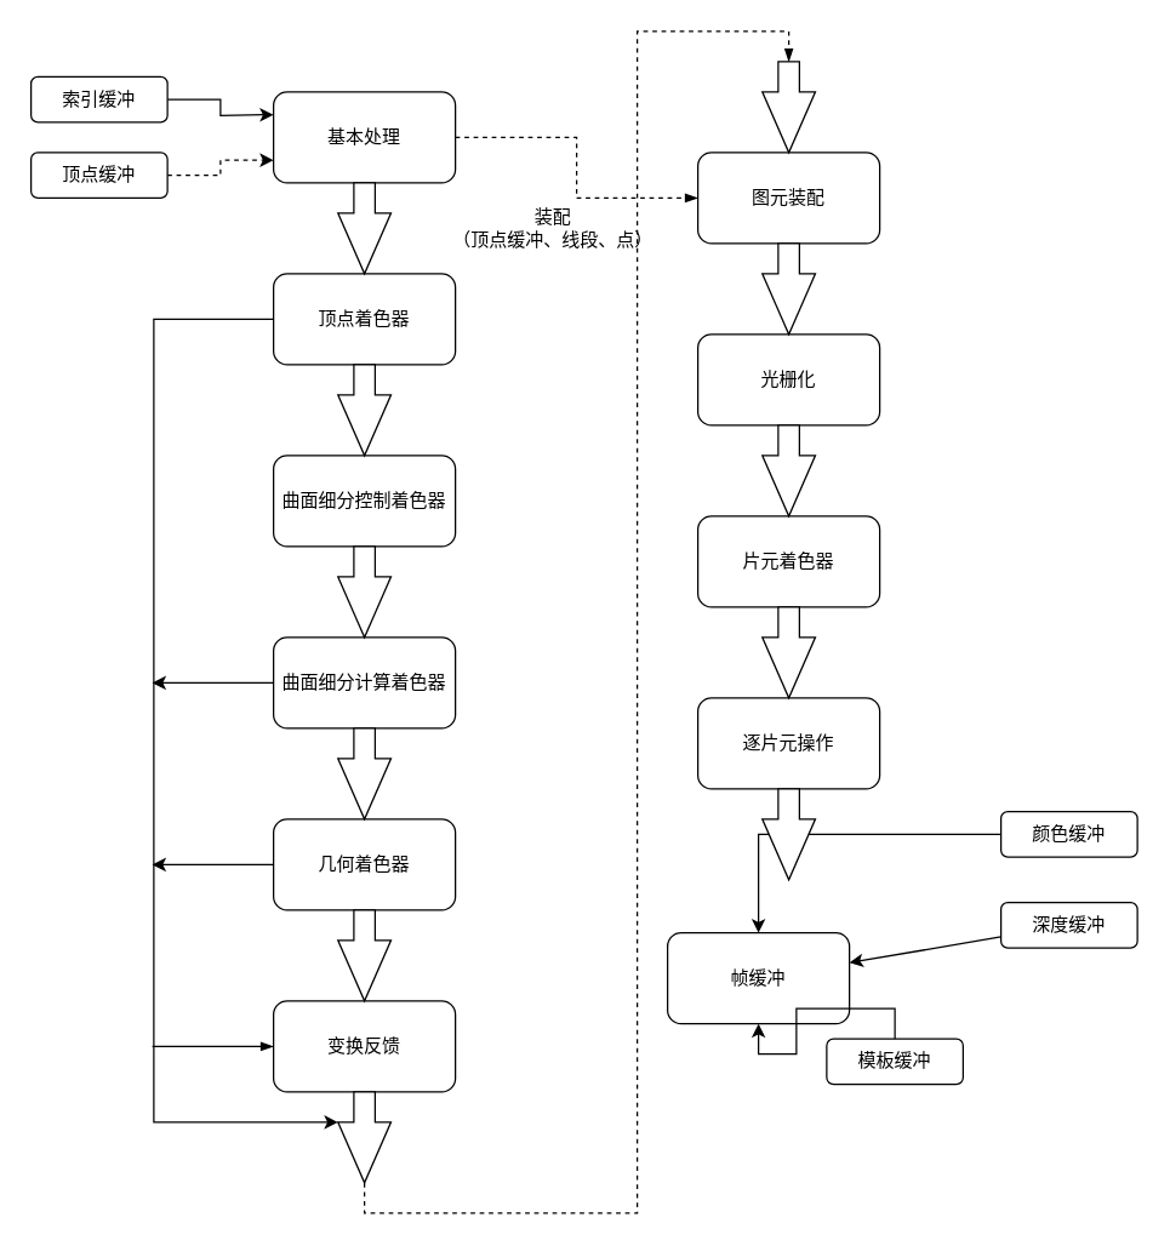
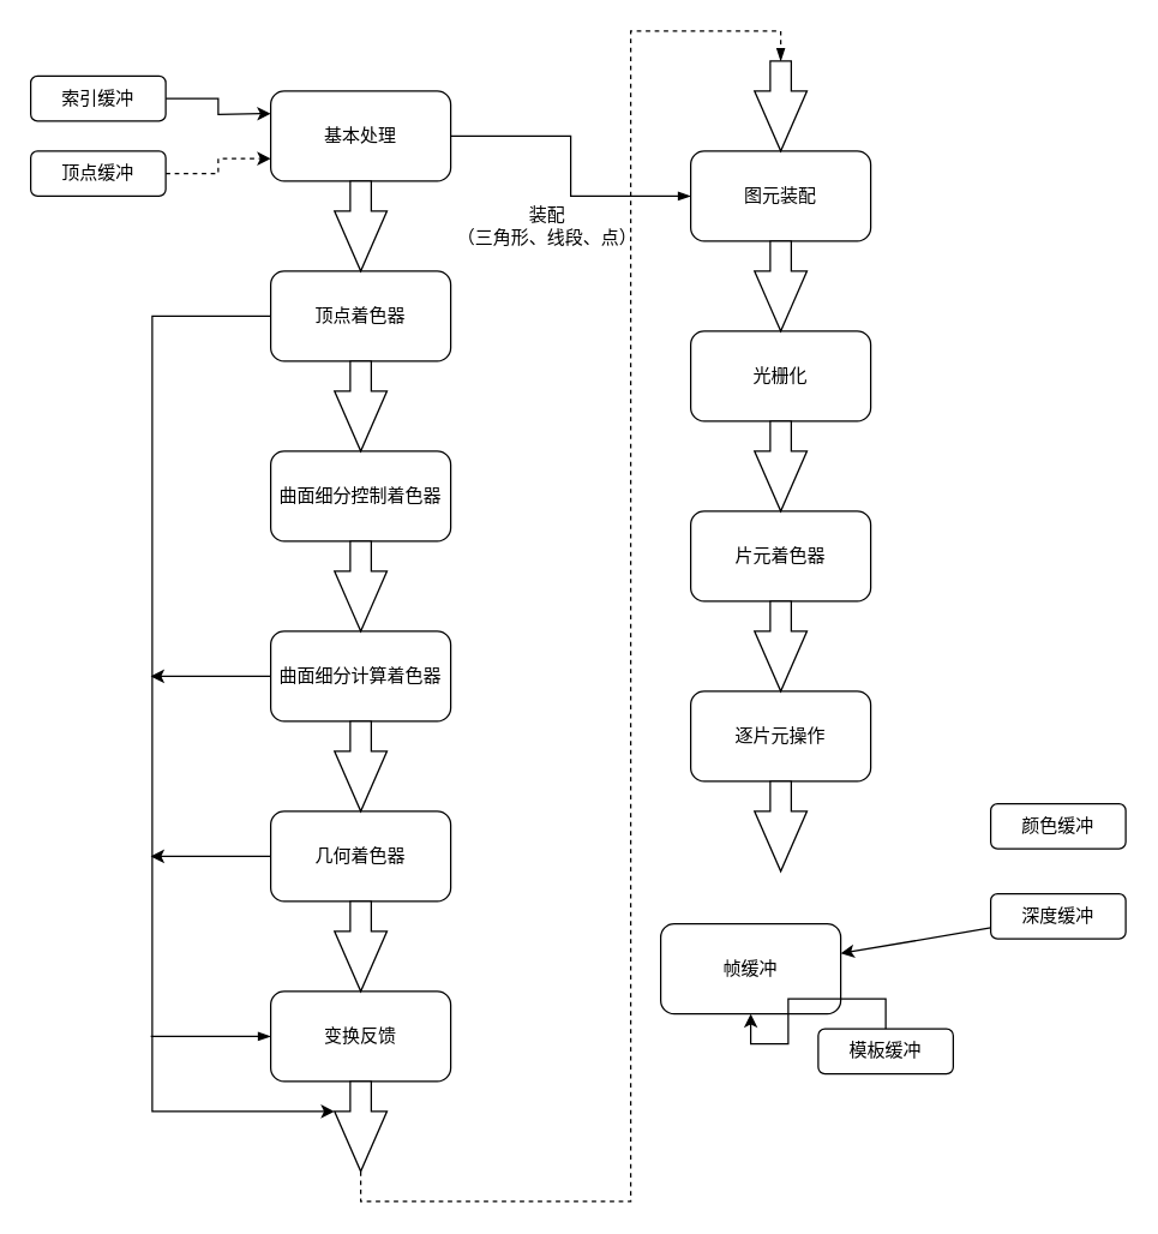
- <mxCell id="2" style="edgeStyle=orthogonalEdgeStyle;rounded=0;orthogonalLoop=1;jettySize=auto;html=1;endArrow=blockThin;endFill=1;dashed=1;" parent="1" source="3" target="13" edge="1"><mxGeometry relative="1" as="geometry" /></mxCell>
+ <mxCell id="2" style="edgeStyle=orthogonalEdgeStyle;rounded=0;orthogonalLoop=1;jettySize=auto;html=1;endArrow=blockThin;endFill=1;" parent="1" source="3" target="13" edge="1"><mxGeometry relative="1" as="geometry" /></mxCell>
- <mxCell id="40" value="装配&lt;br&gt;（顶点缓冲、线段、点）" style="text;html=1;align=center;verticalAlign=middle;resizable=0;points=[];autosize=1;strokeColor=none;fillColor=none;" parent="1" vertex="1"><mxGeometry x="294" y="130" width="140" height="40" as="geometry" /></mxCell>
+ <mxCell id="40" value="装配&lt;br&gt;（三角形、线段、点）" style="text;html=1;align=center;verticalAlign=middle;resizable=0;points=[];autosize=1;strokeColor=none;fillColor=none;" parent="1" vertex="1"><mxGeometry x="294" y="130" width="140" height="40" as="geometry" /></mxCell>
- <mxCell id="20" style="edgeStyle=orthogonalEdgeStyle;rounded=0;orthogonalLoop=1;jettySize=auto;html=1;" parent="1" source="21" target="17" edge="1"><mxGeometry relative="1" as="geometry" /></mxCell>
